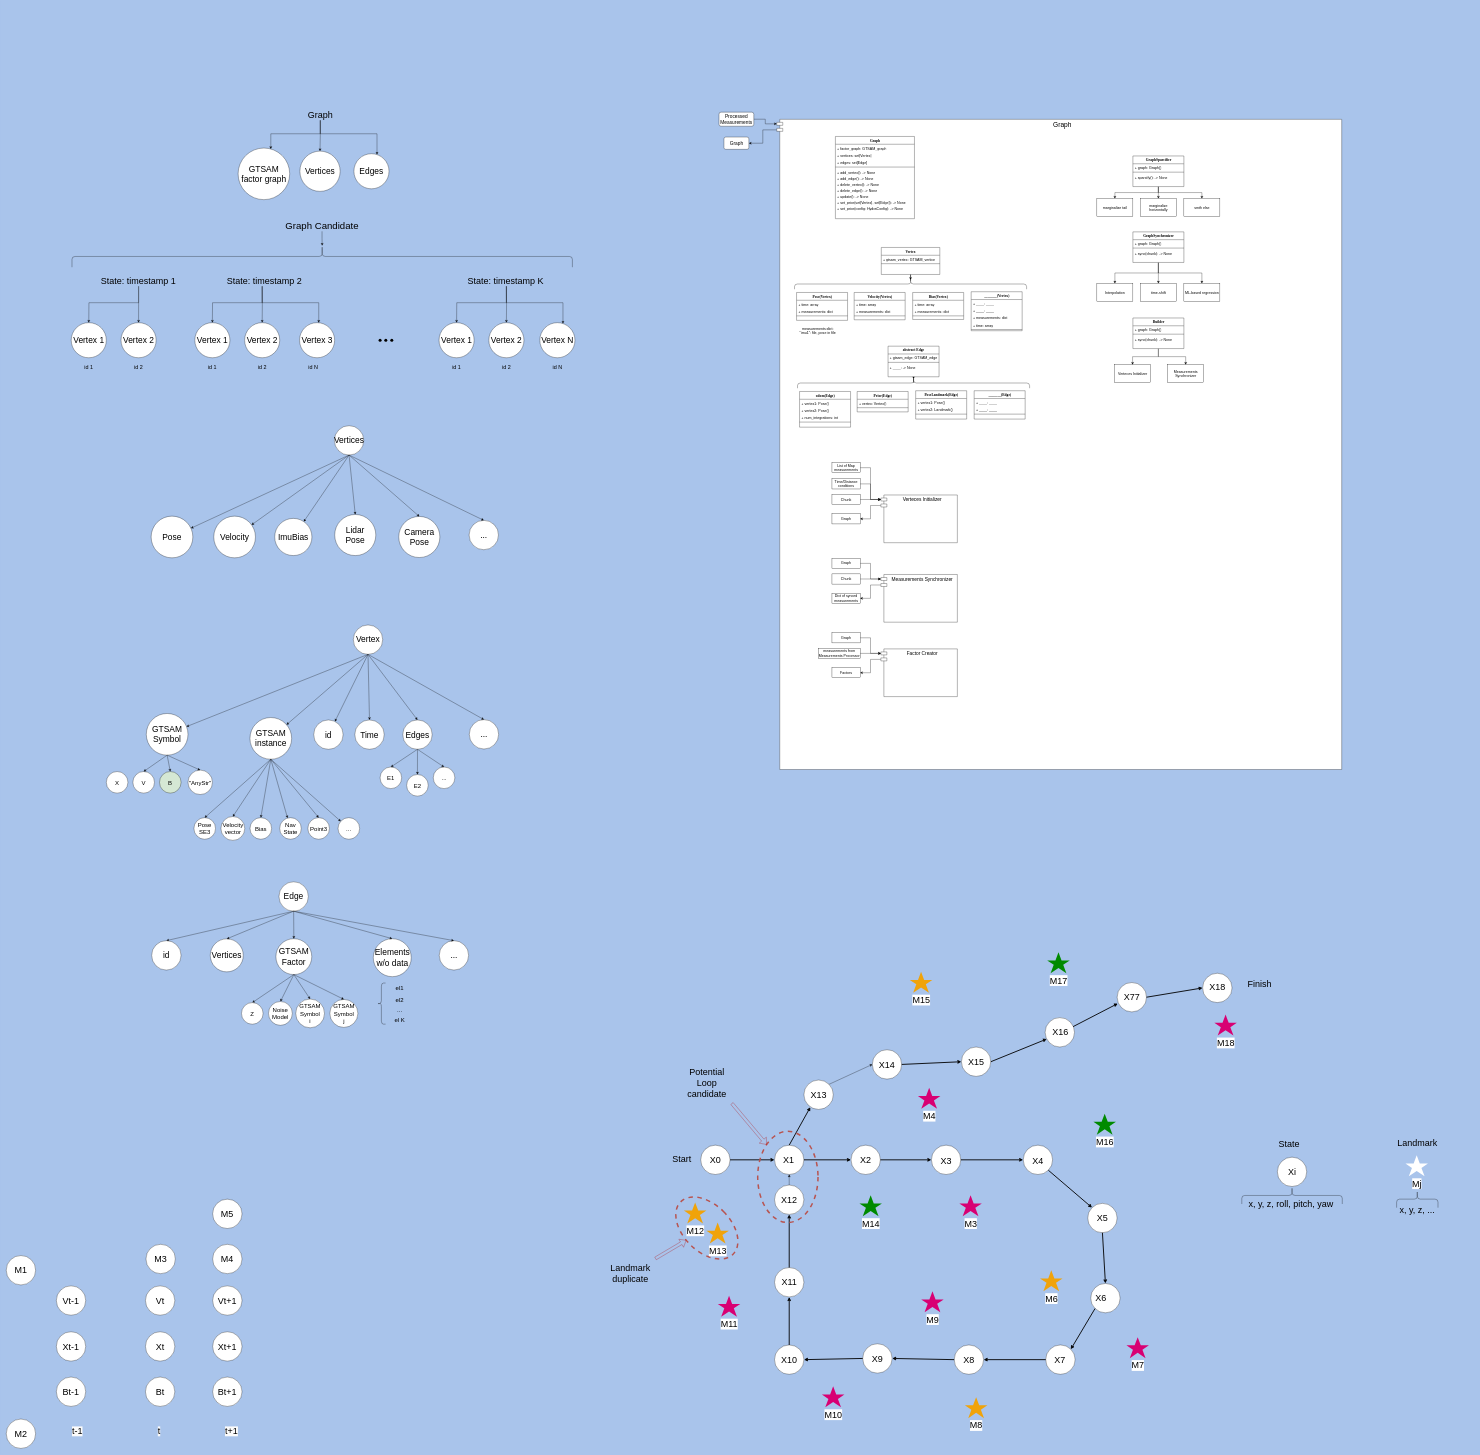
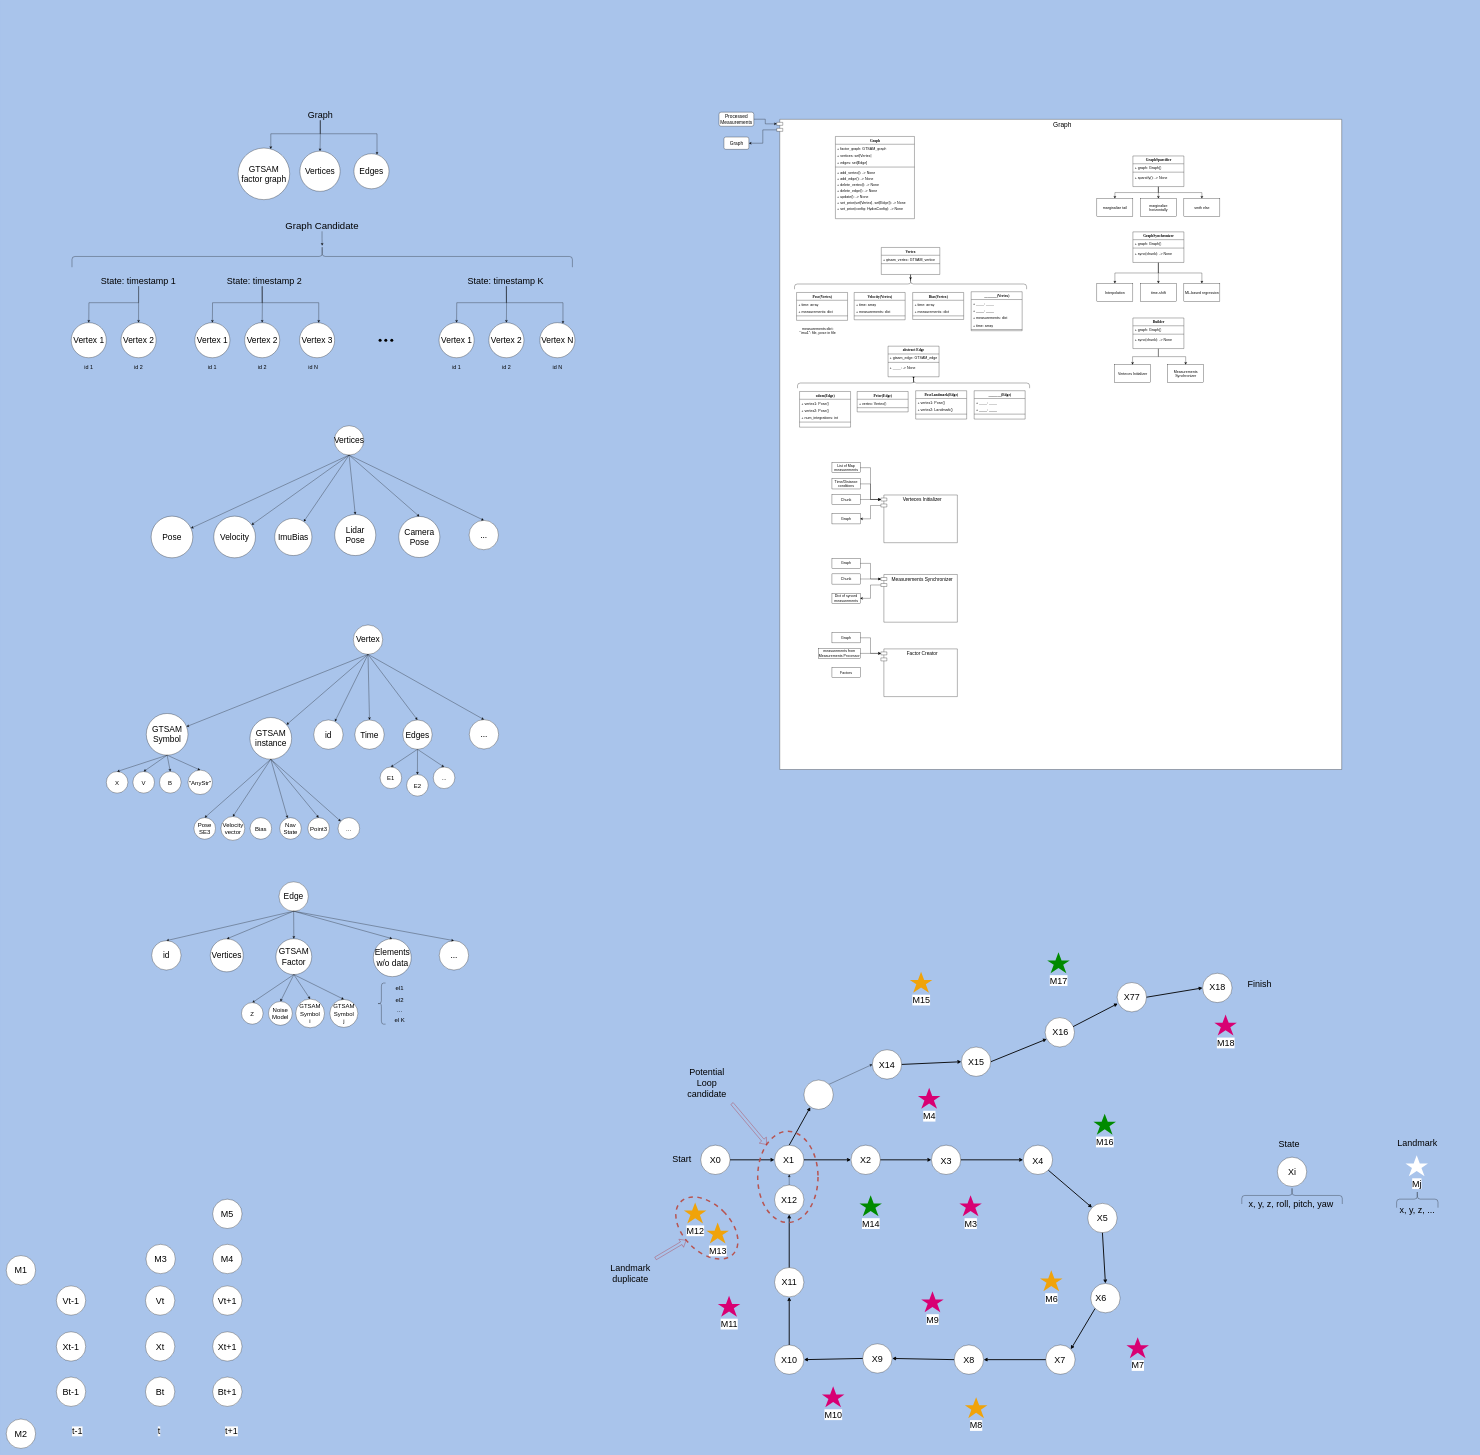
- <mxCell id="219" style="edgeStyle=orthogonalEdgeStyle;rounded=0;orthogonalLoop=1;jettySize=auto;html=1;exitX=0;exitY=0;exitDx=0;exitDy=35;exitPerimeter=0;entryX=1;entryY=0.5;entryDx=0;entryDy=0;" parent="1" source="220" target="225" edge="1"><mxGeometry relative="1" as="geometry" /></mxCell>
+ <mxCell id="317" value="" style="endArrow=classic;html=1;rounded=0;exitX=0.5;exitY=1;exitDx=0;exitDy=0;entryX=0.5;entryY=0;entryDx=0;entryDy=0;" parent="1" source="310" target="312" edge="1"><mxGeometry width="50" height="50" relative="1" as="geometry"><mxPoint x="608.12" y="2528.75" as="sourcePoint" /><mxPoint x="643.12" y="2596.75" as="targetPoint" /></mxGeometry></mxCell>
- <mxCell id="314" value="&lt;span style=&quot;font-size: 20px;&quot;&gt;B&lt;/span&gt;" style="ellipse;whiteSpace=wrap;html=1;aspect=fixed;fillColor=#d5e8d4;" parent="1" vertex="1"><mxGeometry x="531.12" y="2570.75" width="72" height="72" as="geometry" /></mxCell>
+ <mxCell id="314" value="&lt;span style=&quot;font-size: 20px;&quot;&gt;B&lt;/span&gt;" style="ellipse;whiteSpace=wrap;html=1;aspect=fixed;" parent="1" vertex="1"><mxGeometry x="531.12" y="2570.75" width="72" height="72" as="geometry" /></mxCell>
- <mxCell id="233" value="" style="endArrow=classic;html=1;rounded=0;entryX=0.5;entryY=0;entryDx=0;entryDy=0;exitX=0.5;exitY=1;exitDx=0;exitDy=0;" parent="1" source="2" target="232" edge="1"><mxGeometry width="50" height="50" relative="1" as="geometry"><mxPoint x="885.234" y="2559.045" as="sourcePoint" /><mxPoint x="890.11" y="2848.25" as="targetPoint" /></mxGeometry></mxCell>
- <mxCell id="54" value="&lt;font style=&quot;font-size: 30px;&quot;&gt;X13&lt;/font&gt;" style="text;html=1;strokeColor=none;fillColor=none;align=center;verticalAlign=middle;whiteSpace=wrap;rounded=0;" parent="1" vertex="1"><mxGeometry x="2698.01" y="3633" width="60" height="30" as="geometry" /></mxCell>
